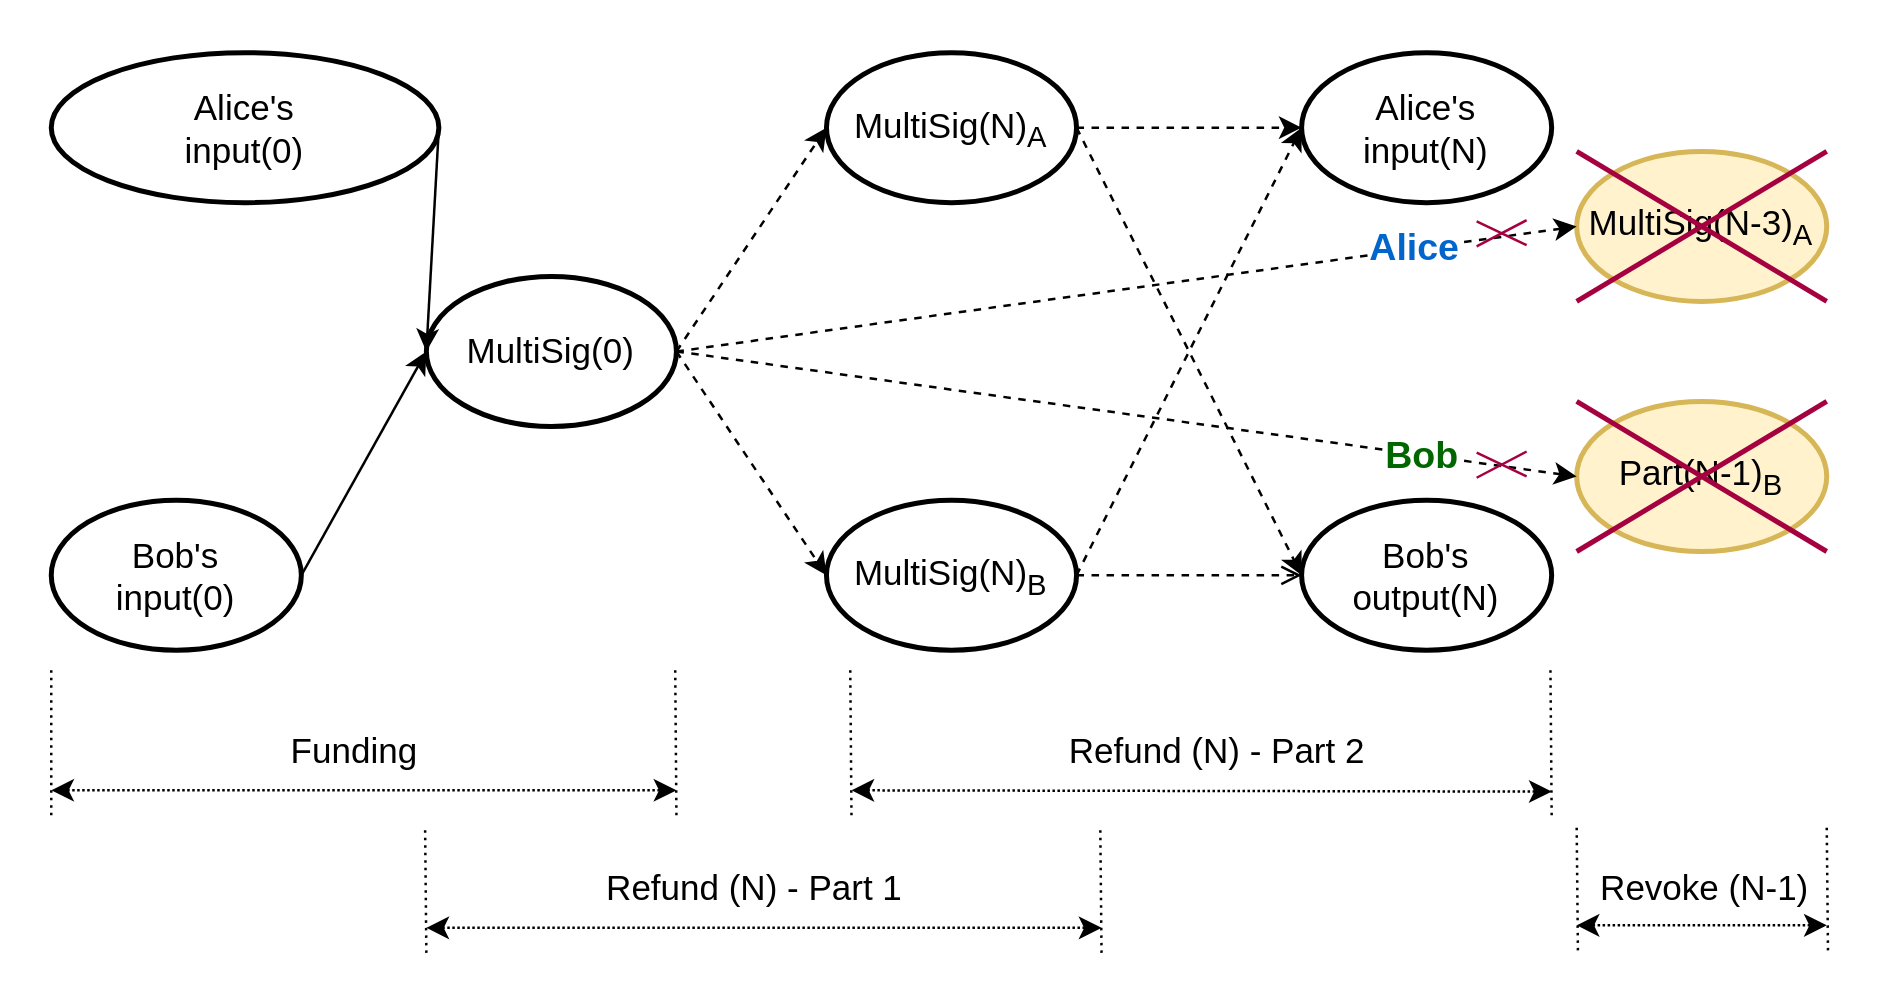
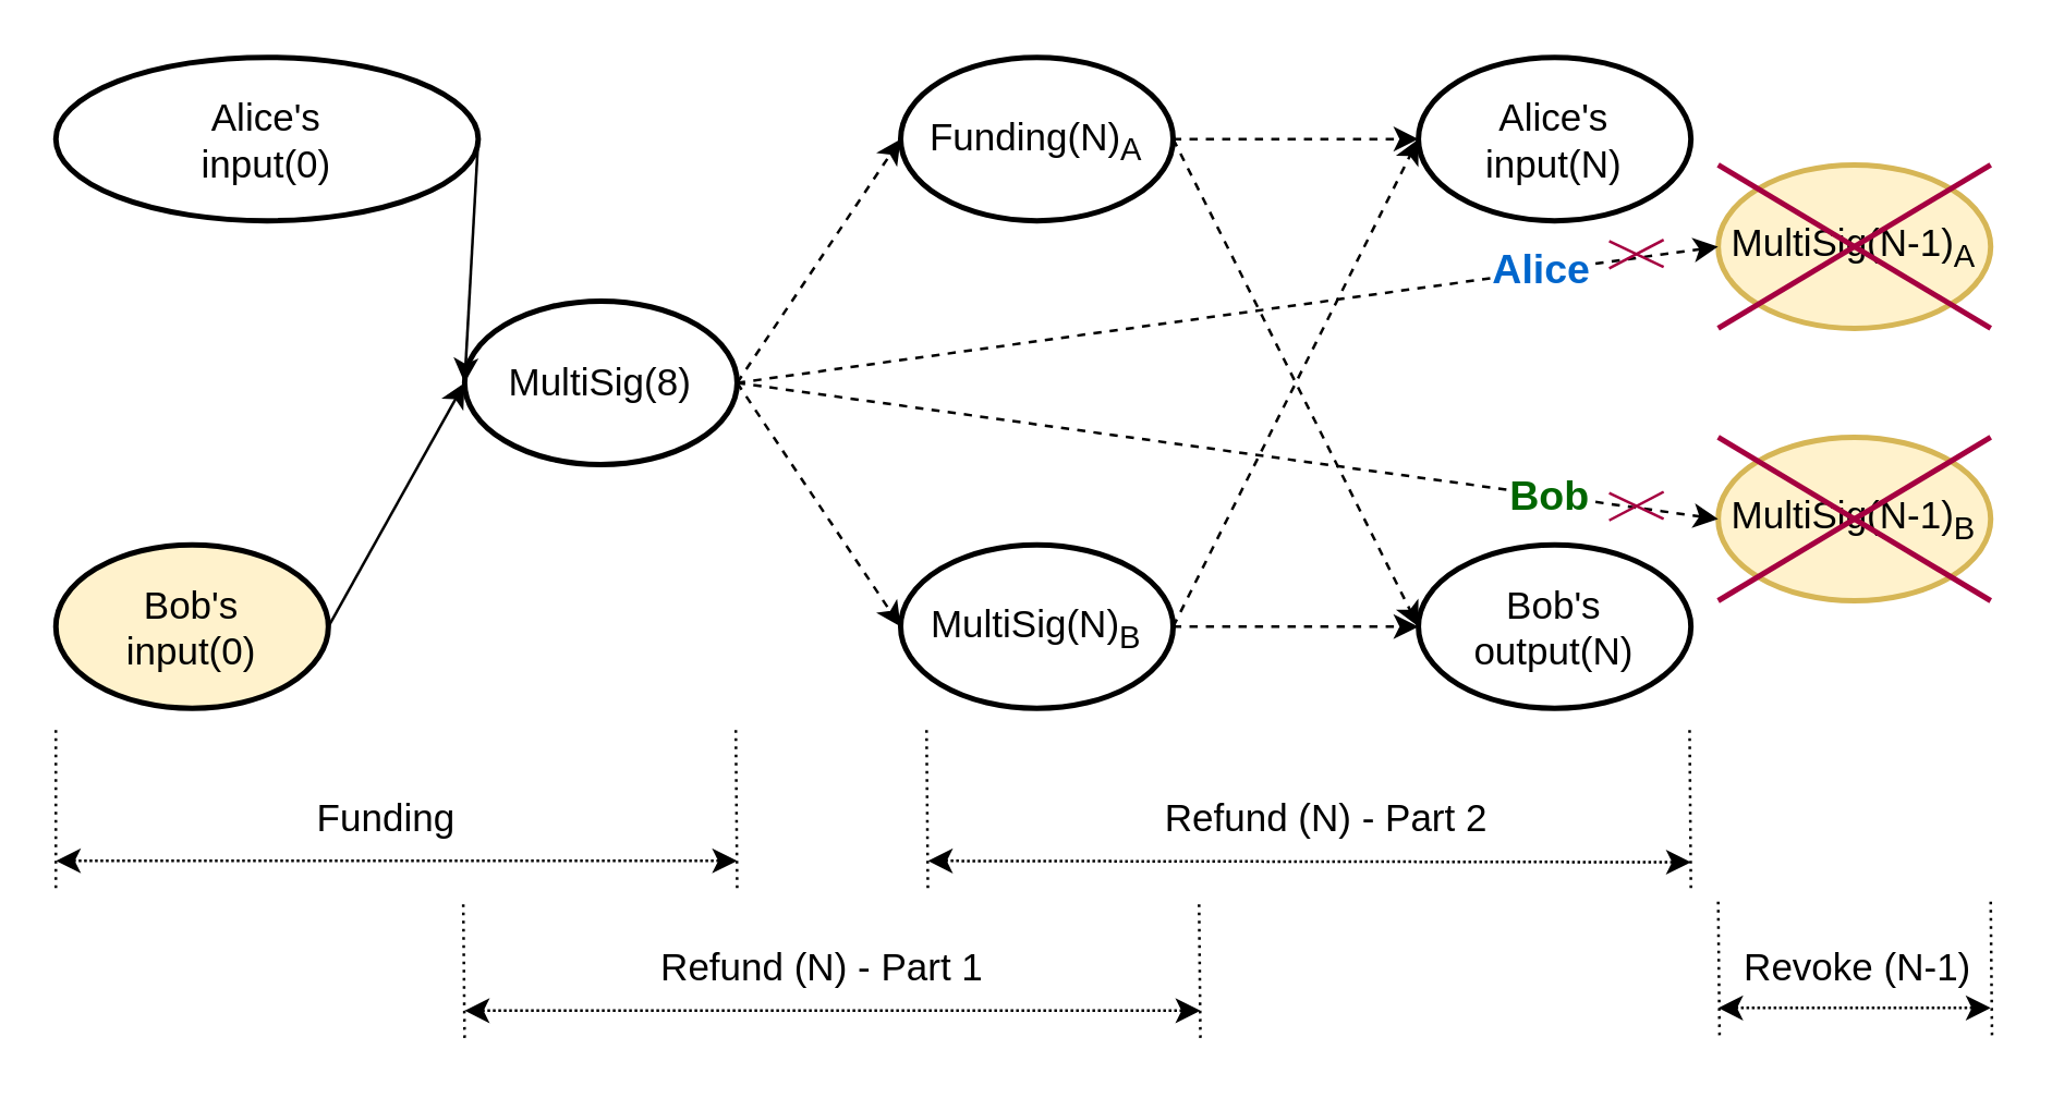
- <mxCell id="8" value="MultiSig(N)&lt;sub&gt;A&lt;/sub&gt;" style="ellipse;whiteSpace=wrap;html=1;fontSize=14;strokeWidth=2;" parent="1" vertex="1"><mxGeometry x="330" y="20.5" width="100" height="60" as="geometry" /></mxCell>
+ <mxCell id="8" value="Funding(N)&lt;sub&gt;A&lt;/sub&gt;" style="ellipse;whiteSpace=wrap;html=1;fontSize=14;strokeWidth=2;" parent="1" vertex="1"><mxGeometry x="330" y="20.5" width="100" height="60" as="geometry" /></mxCell>
- <mxCell id="29" value="MultiSig(N-3)&lt;sub&gt;A&lt;/sub&gt;" style="ellipse;whiteSpace=wrap;html=1;fontSize=14;strokeWidth=2;fillColor=#fff2cc;strokeColor=#d6b656;" parent="1" vertex="1"><mxGeometry x="630" y="60" width="100" height="60" as="geometry" /></mxCell>
+ <mxCell id="29" value="MultiSig(N-1)&lt;sub&gt;A&lt;/sub&gt;" style="ellipse;whiteSpace=wrap;html=1;fontSize=14;strokeWidth=2;fillColor=#fff2cc;strokeColor=#d6b656;" parent="1" vertex="1"><mxGeometry x="630" y="60" width="100" height="60" as="geometry" /></mxCell>
- <mxCell id="2" value="MultiSig(0)" style="ellipse;whiteSpace=wrap;html=1;fontSize=14;strokeWidth=2;" parent="1" vertex="1"><mxGeometry x="170" y="110" width="100" height="60" as="geometry" /></mxCell>
+ <mxCell id="2" value="MultiSig(8)" style="ellipse;whiteSpace=wrap;html=1;fontSize=14;strokeWidth=2;" parent="1" vertex="1"><mxGeometry x="170" y="110" width="100" height="60" as="geometry" /></mxCell>
- <mxCell id="30" value="Part(N-1)&lt;sub&gt;B&lt;/sub&gt;" style="ellipse;whiteSpace=wrap;html=1;fontSize=14;strokeWidth=2;fillColor=#fff2cc;strokeColor=#d6b656;" parent="1" vertex="1"><mxGeometry x="630" y="160" width="100" height="60" as="geometry" /></mxCell>
+ <mxCell id="30" value="MultiSig(N-1)&lt;sub&gt;B&lt;/sub&gt;" style="ellipse;whiteSpace=wrap;html=1;fontSize=14;strokeWidth=2;fillColor=#fff2cc;strokeColor=#d6b656;" parent="1" vertex="1"><mxGeometry x="630" y="160" width="100" height="60" as="geometry" /></mxCell>
- <mxCell id="4" value="Bob's&lt;br&gt;input(0)" style="ellipse;whiteSpace=wrap;html=1;fontSize=14;strokeWidth=2;" parent="1" vertex="1"><mxGeometry x="20" y="199.5" width="100" height="60" as="geometry" /></mxCell>
+ <mxCell id="4" value="Bob's&lt;br&gt;input(0)" style="ellipse;whiteSpace=wrap;html=1;fontSize=14;strokeWidth=2;fillColor=#fff2cc;" parent="1" vertex="1"><mxGeometry x="20" y="199.5" width="100" height="60" as="geometry" /></mxCell>
- <mxCell id="14" value="" style="endArrow=open;html=1;fontSize=14;exitX=1;exitY=0.5;exitDx=0;exitDy=0;dashed=1;entryX=0;entryY=0.5;entryDx=0;entryDy=0;" parent="1" source="9" target="12" edge="1"><mxGeometry width="50" height="50" relative="1" as="geometry"><mxPoint x="430" y="99.5" as="sourcePoint" /><mxPoint x="520" y="279.5" as="targetPoint" /></mxGeometry></mxCell>
+ <mxCell id="14" value="" style="endArrow=classic;html=1;fontSize=14;exitX=1;exitY=0.5;exitDx=0;exitDy=0;dashed=1;entryX=0;entryY=0.5;entryDx=0;entryDy=0;" parent="1" source="9" target="12" edge="1"><mxGeometry width="50" height="50" relative="1" as="geometry"><mxPoint x="430" y="99.5" as="sourcePoint" /><mxPoint x="520" y="279.5" as="targetPoint" /></mxGeometry></mxCell>
